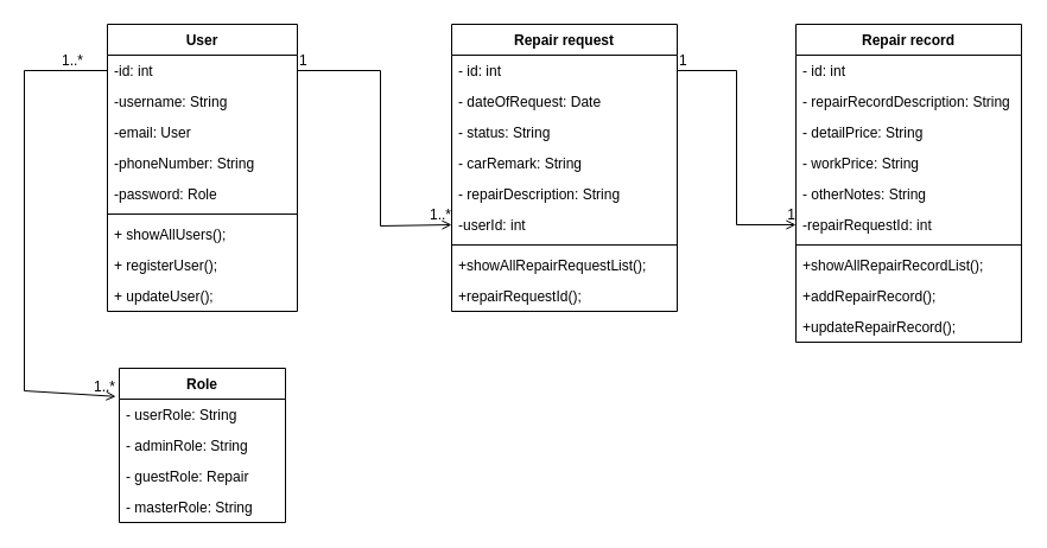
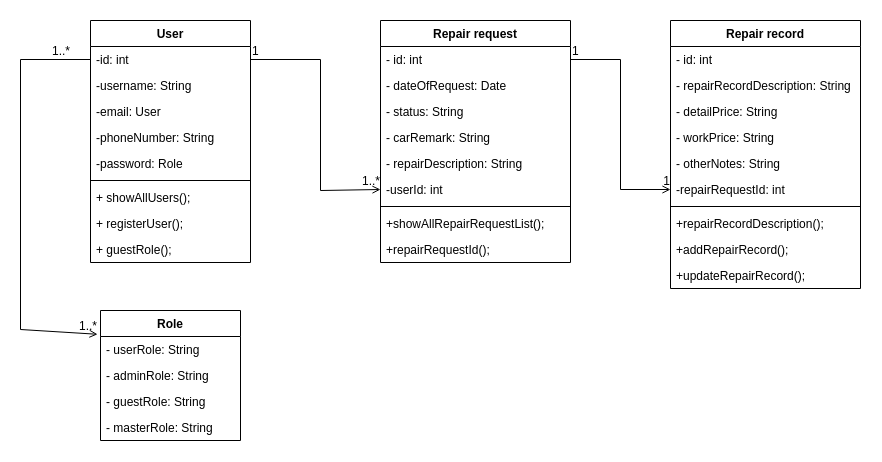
- <mxCell id="20" value="+showAllRepairRecordList();" style="text;strokeColor=none;fillColor=none;align=left;verticalAlign=top;spacingLeft=4;spacingRight=4;overflow=hidden;rotatable=0;points=[[0,0.5],[1,0.5]];portConstraint=eastwest;" parent="12" vertex="1"><mxGeometry y="190" width="190" height="26" as="geometry" /></mxCell>
+ <mxCell id="20" value="+repairRecordDescription();" style="text;strokeColor=none;fillColor=none;align=left;verticalAlign=top;spacingLeft=4;spacingRight=4;overflow=hidden;rotatable=0;points=[[0,0.5],[1,0.5]];portConstraint=eastwest;" parent="12" vertex="1"><mxGeometry y="190" width="190" height="26" as="geometry" /></mxCell>
- <mxCell id="11" value="+ updateUser();" style="text;strokeColor=none;fillColor=none;align=left;verticalAlign=top;spacingLeft=4;spacingRight=4;overflow=hidden;rotatable=0;points=[[0,0.5],[1,0.5]];portConstraint=eastwest;" parent="2" vertex="1"><mxGeometry y="216" width="160" height="26" as="geometry" /></mxCell>
+ <mxCell id="11" value="+ guestRole();" style="text;strokeColor=none;fillColor=none;align=left;verticalAlign=top;spacingLeft=4;spacingRight=4;overflow=hidden;rotatable=0;points=[[0,0.5],[1,0.5]];portConstraint=eastwest;" parent="2" vertex="1"><mxGeometry y="216" width="160" height="26" as="geometry" /></mxCell>
- <mxCell id="36" value="- guestRole: Repair" style="text;strokeColor=none;fillColor=none;align=left;verticalAlign=top;spacingLeft=4;spacingRight=4;overflow=hidden;rotatable=0;points=[[0,0.5],[1,0.5]];portConstraint=eastwest;" vertex="1" parent="33"><mxGeometry y="78" width="140" height="26" as="geometry" /></mxCell>
+ <mxCell id="36" value="- guestRole: String" style="text;strokeColor=none;fillColor=none;align=left;verticalAlign=top;spacingLeft=4;spacingRight=4;overflow=hidden;rotatable=0;points=[[0,0.5],[1,0.5]];portConstraint=eastwest;" vertex="1" parent="33"><mxGeometry y="78" width="140" height="26" as="geometry" /></mxCell>
